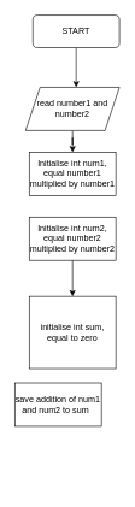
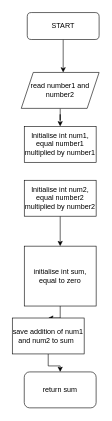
+ <mxCell id="9" value="" style="edgeStyle=orthogonalEdgeStyle;rounded=0;orthogonalLoop=1;jettySize=auto;html=1;" edge="1" parent="1" source="10" target="12"><mxGeometry relative="1" as="geometry" /></mxCell>
+ <mxCell id="11" value="" style="edgeStyle=orthogonalEdgeStyle;rounded=0;orthogonalLoop=1;jettySize=auto;html=1;" edge="1" parent="1" source="12" target="13"><mxGeometry relative="1" as="geometry" /></mxCell>
+ <mxCell id="13" value="return sum" style="rounded=1;whiteSpace=wrap;html=1;" vertex="1" parent="1"><mxGeometry x="40" y="620" width="120" height="60" as="geometry" /></mxCell>
